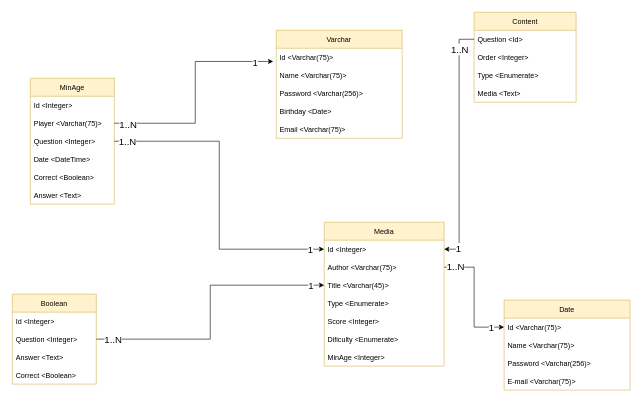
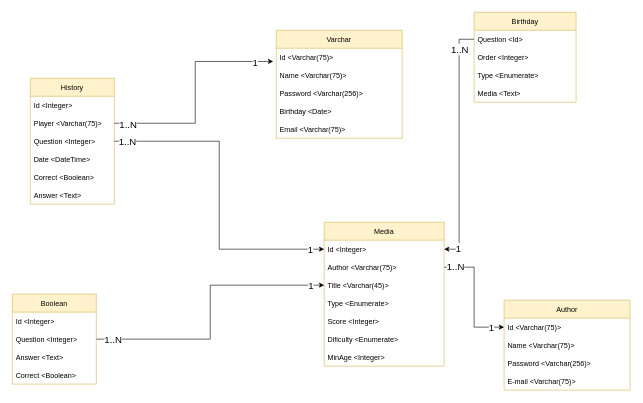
- <mxCell id="26" value="Content" style="swimlane;fontStyle=0;childLayout=stackLayout;horizontal=1;startSize=30;horizontalStack=0;resizeParent=1;resizeParentMax=0;resizeLast=0;collapsible=1;marginBottom=0;fillColor=#fff2cc;strokeColor=#d6b656;" vertex="1" parent="1"><mxGeometry x="790" y="20" width="170" height="150" as="geometry" /></mxCell>
+ <mxCell id="26" value="Birthday" style="swimlane;fontStyle=0;childLayout=stackLayout;horizontal=1;startSize=30;horizontalStack=0;resizeParent=1;resizeParentMax=0;resizeLast=0;collapsible=1;marginBottom=0;fillColor=#fff2cc;strokeColor=#d6b656;" vertex="1" parent="1"><mxGeometry x="790" y="20" width="170" height="150" as="geometry" /></mxCell>
- <mxCell id="37" value="MinAge" style="swimlane;fontStyle=0;childLayout=stackLayout;horizontal=1;startSize=30;horizontalStack=0;resizeParent=1;resizeParentMax=0;resizeLast=0;collapsible=1;marginBottom=0;fillColor=#fff2cc;strokeColor=#d6b656;" vertex="1" parent="1"><mxGeometry x="50" y="130" width="140" height="210" as="geometry" /></mxCell>
+ <mxCell id="37" value="History" style="swimlane;fontStyle=0;childLayout=stackLayout;horizontal=1;startSize=30;horizontalStack=0;resizeParent=1;resizeParentMax=0;resizeLast=0;collapsible=1;marginBottom=0;fillColor=#fff2cc;strokeColor=#d6b656;" vertex="1" parent="1"><mxGeometry x="50" y="130" width="140" height="210" as="geometry" /></mxCell>
- <mxCell id="8" value="Date" style="swimlane;fontStyle=0;childLayout=stackLayout;horizontal=1;startSize=30;horizontalStack=0;resizeParent=1;resizeParentMax=0;resizeLast=0;collapsible=1;marginBottom=0;fillColor=#fff2cc;strokeColor=#d6b656;" vertex="1" parent="1"><mxGeometry x="840" y="500" width="210" height="150" as="geometry"><mxRectangle x="120" y="150" width="70" height="30" as="alternateBounds" /></mxGeometry></mxCell>
+ <mxCell id="8" value="Author" style="swimlane;fontStyle=0;childLayout=stackLayout;horizontal=1;startSize=30;horizontalStack=0;resizeParent=1;resizeParentMax=0;resizeLast=0;collapsible=1;marginBottom=0;fillColor=#fff2cc;strokeColor=#d6b656;" vertex="1" parent="1"><mxGeometry x="840" y="500" width="210" height="150" as="geometry"><mxRectangle x="120" y="150" width="70" height="30" as="alternateBounds" /></mxGeometry></mxCell>
